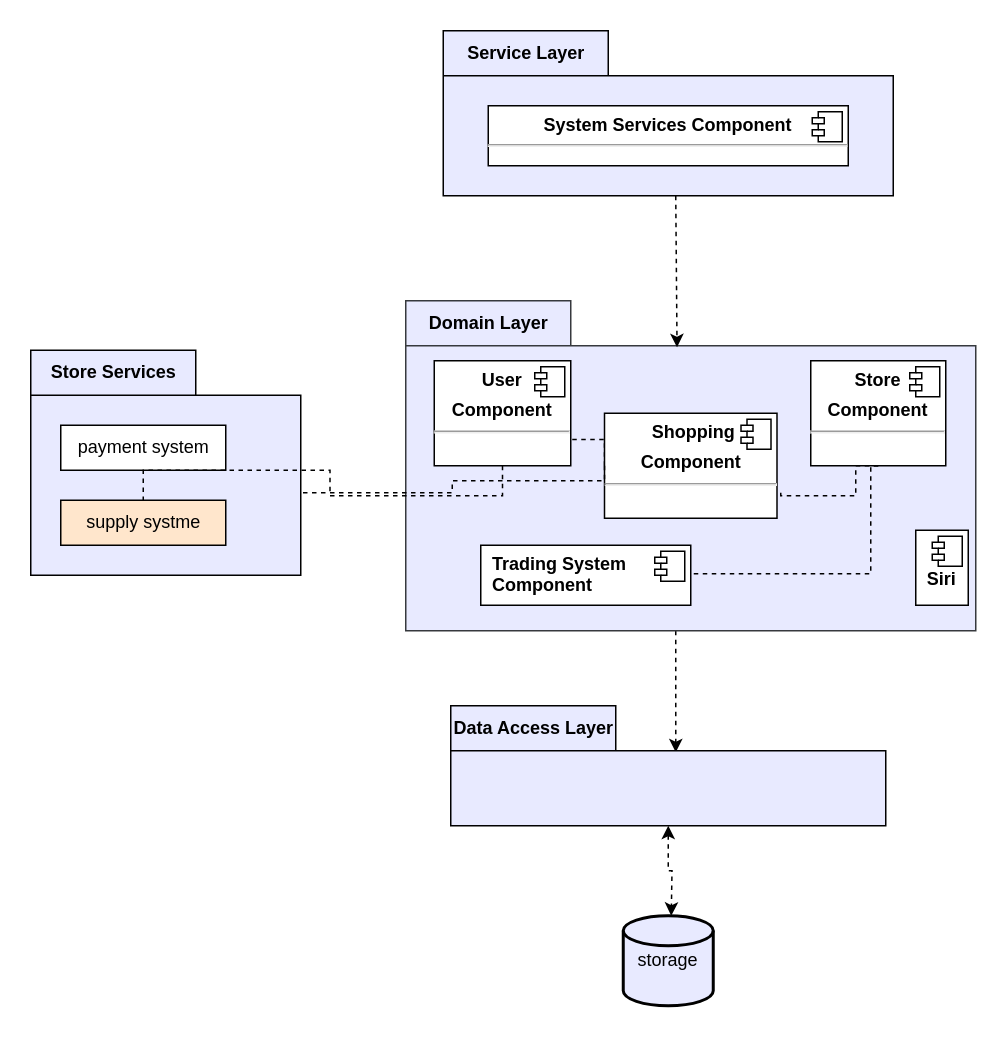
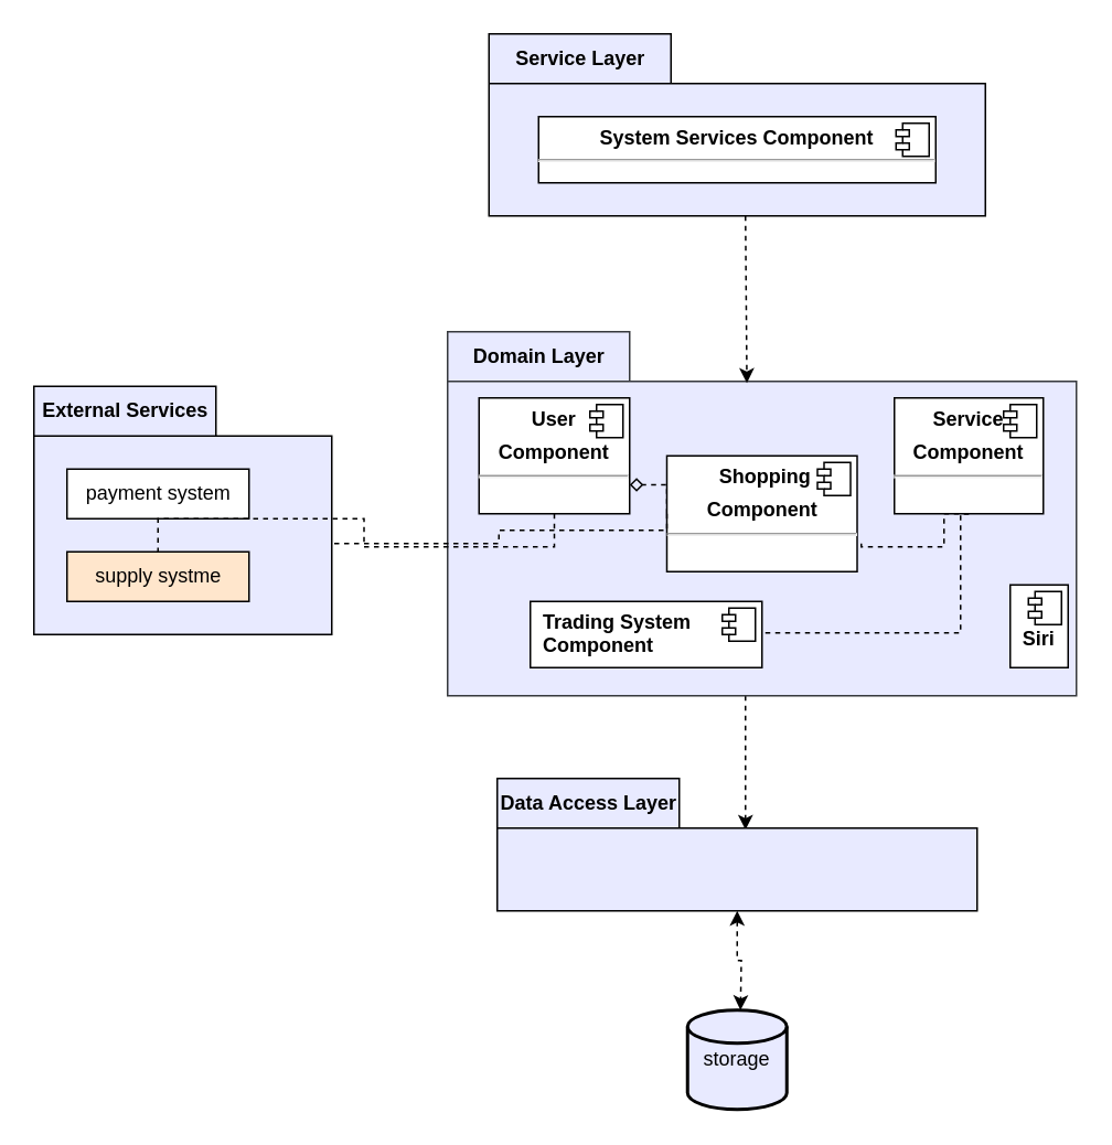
- <mxCell id="9" value="&lt;p style=&quot;margin: 0px ; margin-top: 6px ; text-align: center&quot;&gt;&lt;b&gt;&amp;nbsp;Store&amp;nbsp;&lt;/b&gt;&lt;/p&gt;&lt;p style=&quot;margin: 0px ; margin-top: 6px ; text-align: center&quot;&gt;&lt;b&gt;Component&lt;/b&gt;&lt;/p&gt;&lt;hr&gt;&lt;p style=&quot;margin: 0px ; margin-left: 8px&quot;&gt;&lt;br&gt;&lt;/p&gt;" style="align=left;overflow=fill;html=1;dropTarget=0;" parent="6" vertex="1"><mxGeometry x="270" y="40" width="90" height="70" as="geometry" /></mxCell>
+ <mxCell id="9" value="&lt;p style=&quot;margin: 0px ; margin-top: 6px ; text-align: center&quot;&gt;&lt;b&gt;&amp;nbsp;Service&amp;nbsp;&lt;/b&gt;&lt;/p&gt;&lt;p style=&quot;margin: 0px ; margin-top: 6px ; text-align: center&quot;&gt;&lt;b&gt;Component&lt;/b&gt;&lt;/p&gt;&lt;hr&gt;&lt;p style=&quot;margin: 0px ; margin-left: 8px&quot;&gt;&lt;br&gt;&lt;/p&gt;" style="align=left;overflow=fill;html=1;dropTarget=0;" parent="6" vertex="1"><mxGeometry x="270" y="40" width="90" height="70" as="geometry" /></mxCell>
- <mxCell id="2" value="Store Services" style="shape=folder;fontStyle=1;tabWidth=110;tabHeight=30;tabPosition=left;html=1;boundedLbl=1;labelInHeader=1;container=1;collapsible=0;recursiveResize=0;fillColor=#E8EAFF;" parent="1" vertex="1"><mxGeometry x="20" y="233" width="180" height="150" as="geometry" /></mxCell>
+ <mxCell id="2" value="External Services" style="shape=folder;fontStyle=1;tabWidth=110;tabHeight=30;tabPosition=left;html=1;boundedLbl=1;labelInHeader=1;container=1;collapsible=0;recursiveResize=0;fillColor=#E8EAFF;" parent="1" vertex="1"><mxGeometry x="20" y="233" width="180" height="150" as="geometry" /></mxCell>
- <mxCell id="16" style="edgeStyle=orthogonalEdgeStyle;rounded=0;orthogonalLoop=1;jettySize=auto;html=1;exitX=0;exitY=0.5;exitDx=0;exitDy=0;entryX=1;entryY=0.75;entryDx=0;entryDy=0;dashed=1;endArrow=none;endFill=0;" edge="1" parent="6" source="17" target="12"><mxGeometry relative="1" as="geometry"><Array as="points"><mxPoint x="133" y="92" /></Array></mxGeometry></mxCell>
+ <mxCell id="16" style="edgeStyle=orthogonalEdgeStyle;rounded=0;orthogonalLoop=1;jettySize=auto;html=1;exitX=0;exitY=0.5;exitDx=0;exitDy=0;entryX=1;entryY=0.75;entryDx=0;entryDy=0;dashed=1;endArrow=diamond;endFill=0;" edge="1" parent="6" source="17" target="12"><mxGeometry relative="1" as="geometry"><Array as="points"><mxPoint x="133" y="92" /></Array></mxGeometry></mxCell>
